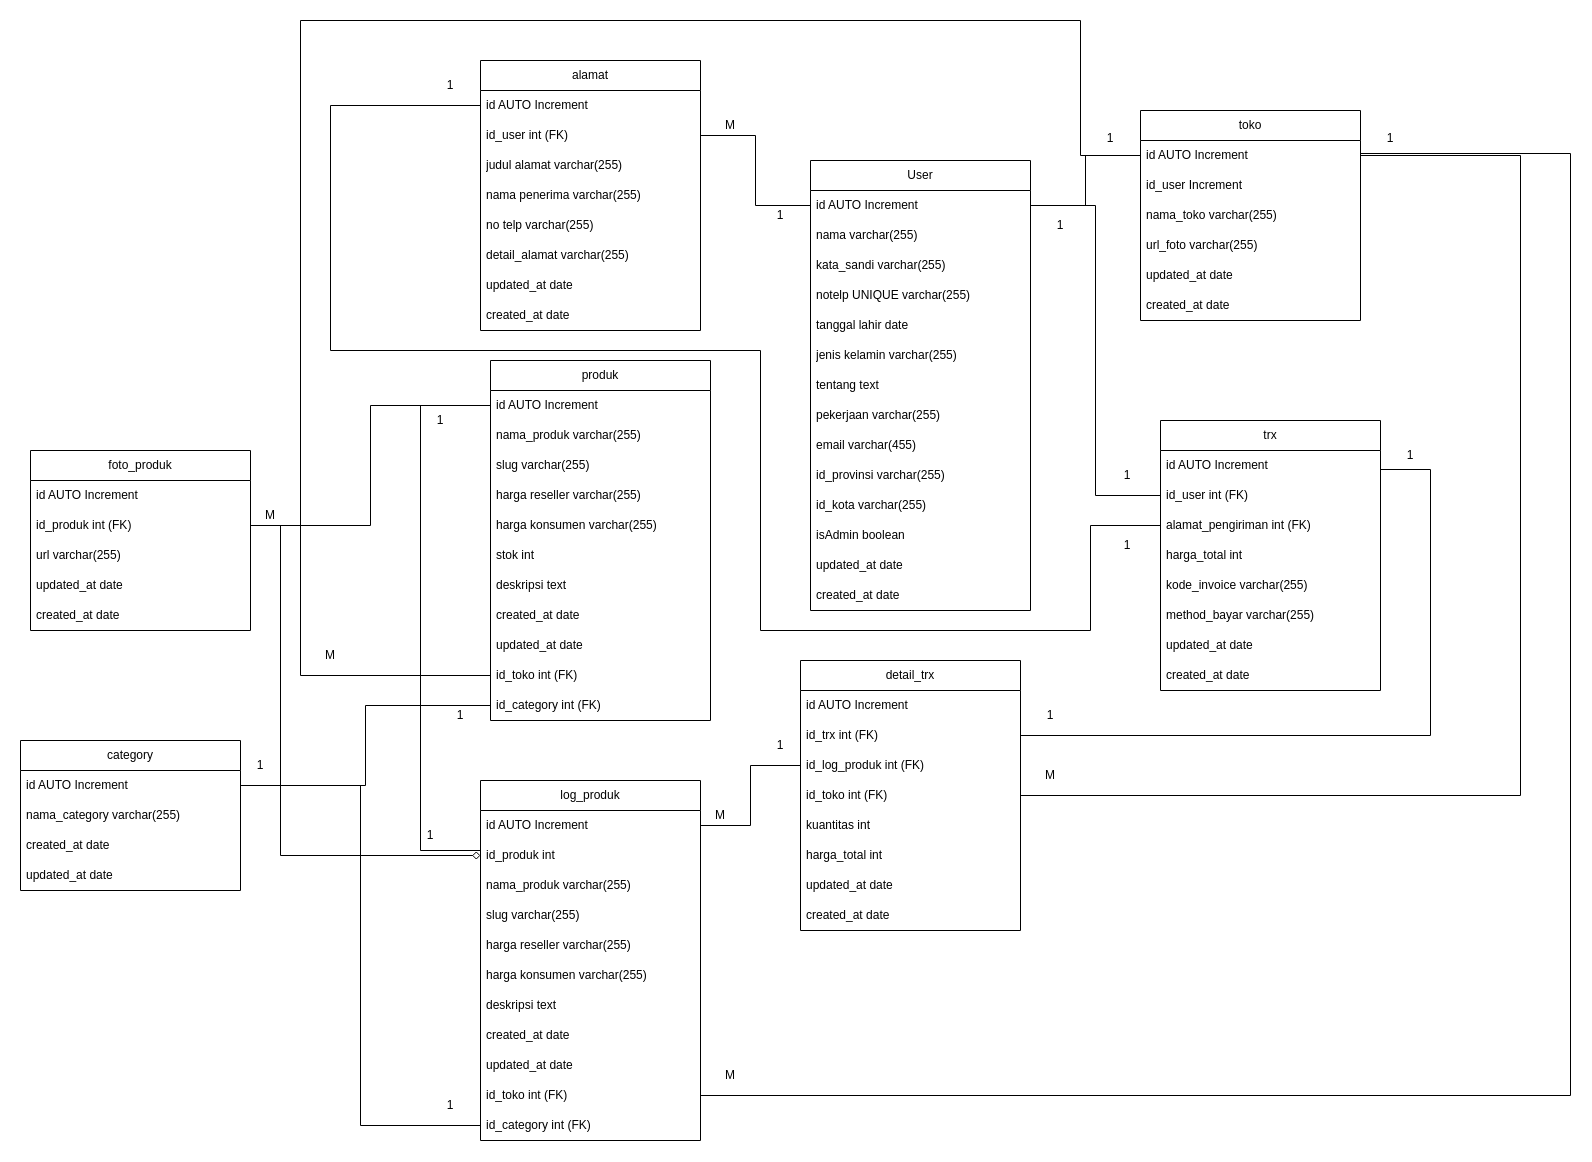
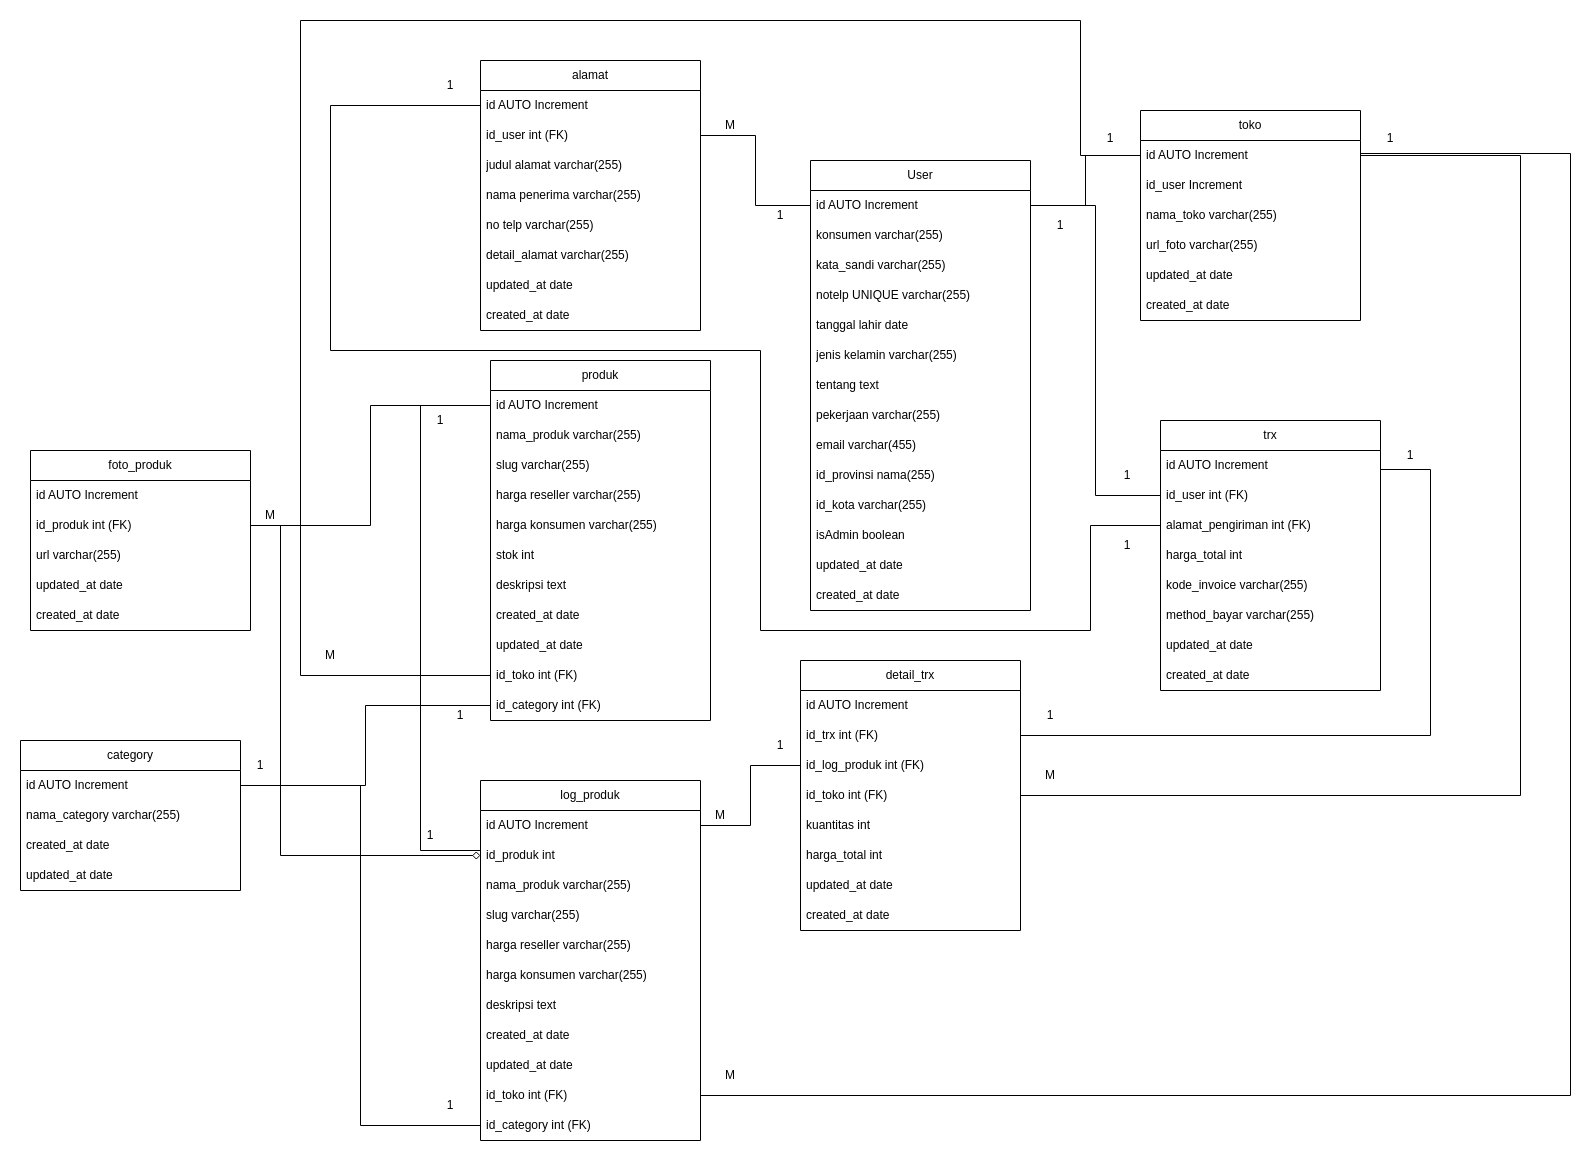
- <mxCell id="4" value="nama varchar(255)" style="text;strokeColor=none;fillColor=none;align=left;verticalAlign=middle;spacingLeft=4;spacingRight=4;overflow=hidden;points=[[0,0.5],[1,0.5]];portConstraint=eastwest;rotatable=0;whiteSpace=wrap;html=1;" vertex="1" parent="2"><mxGeometry y="60" width="220" height="30" as="geometry" /></mxCell>
+ <mxCell id="4" value="konsumen varchar(255)" style="text;strokeColor=none;fillColor=none;align=left;verticalAlign=middle;spacingLeft=4;spacingRight=4;overflow=hidden;points=[[0,0.5],[1,0.5]];portConstraint=eastwest;rotatable=0;whiteSpace=wrap;html=1;" vertex="1" parent="2"><mxGeometry y="60" width="220" height="30" as="geometry" /></mxCell>
- <mxCell id="12" value="id_provinsi varchar(255)" style="text;strokeColor=none;fillColor=none;align=left;verticalAlign=middle;spacingLeft=4;spacingRight=4;overflow=hidden;points=[[0,0.5],[1,0.5]];portConstraint=eastwest;rotatable=0;whiteSpace=wrap;html=1;" vertex="1" parent="2"><mxGeometry y="300" width="220" height="30" as="geometry" /></mxCell>
+ <mxCell id="12" value="id_provinsi nama(255)" style="text;strokeColor=none;fillColor=none;align=left;verticalAlign=middle;spacingLeft=4;spacingRight=4;overflow=hidden;points=[[0,0.5],[1,0.5]];portConstraint=eastwest;rotatable=0;whiteSpace=wrap;html=1;" vertex="1" parent="2"><mxGeometry y="300" width="220" height="30" as="geometry" /></mxCell>
